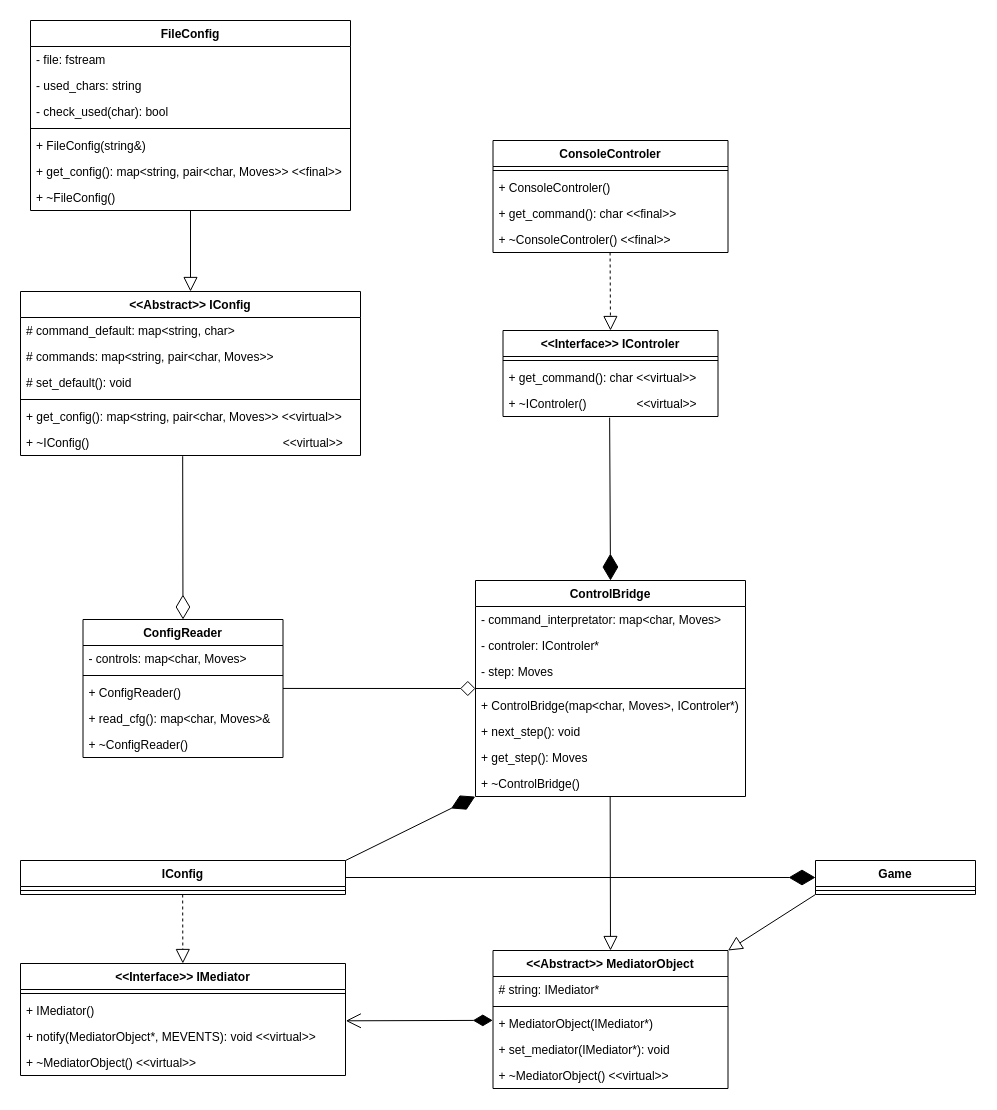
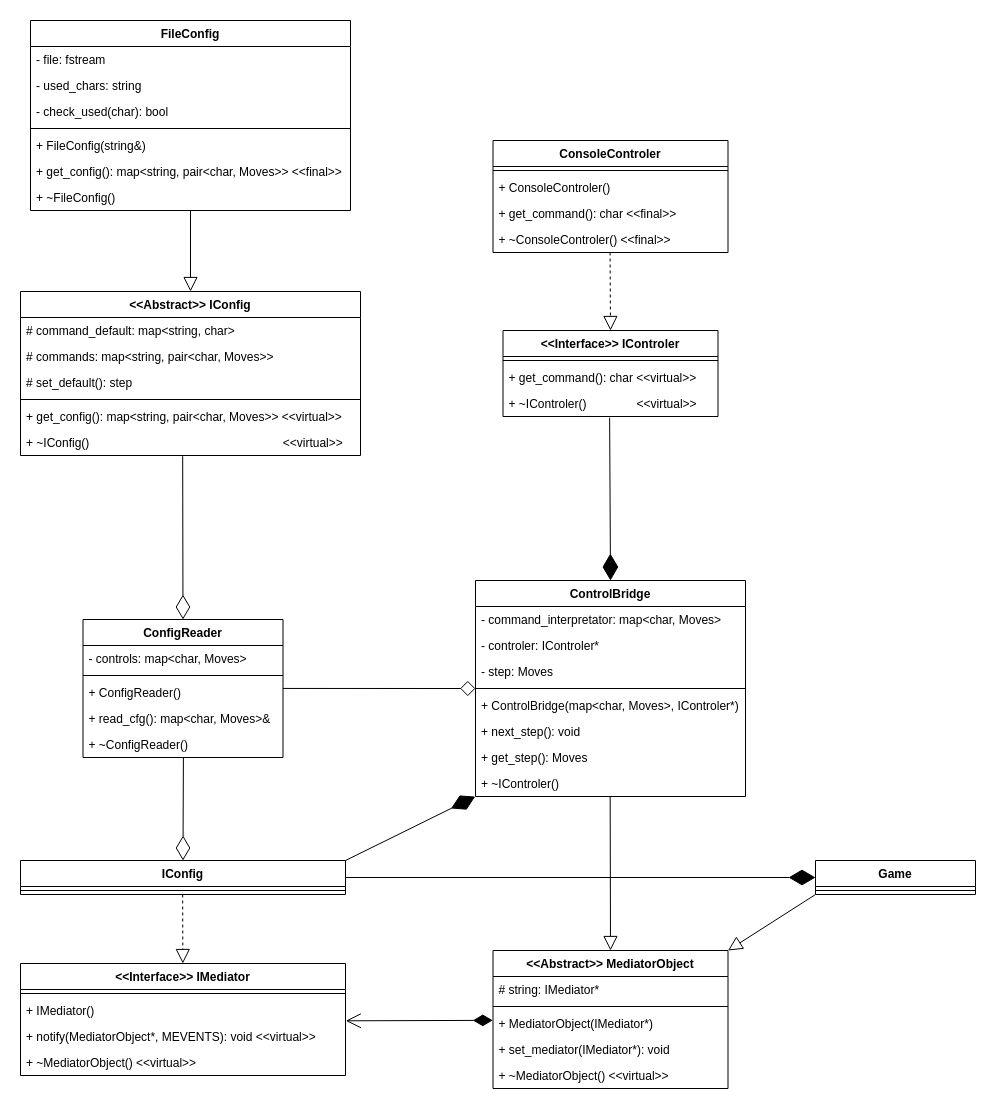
- <mxCell id="26" value="# set_default(): void" style="text;strokeColor=none;fillColor=none;align=left;verticalAlign=top;spacingLeft=4;spacingRight=4;overflow=hidden;rotatable=0;points=[[0,0.5],[1,0.5]];portConstraint=eastwest;" vertex="1" parent="23"><mxGeometry y="78" width="340" height="26" as="geometry" /></mxCell>
+ <mxCell id="26" value="# set_default(): step" style="text;strokeColor=none;fillColor=none;align=left;verticalAlign=top;spacingLeft=4;spacingRight=4;overflow=hidden;rotatable=0;points=[[0,0.5],[1,0.5]];portConstraint=eastwest;" vertex="1" parent="23"><mxGeometry y="78" width="340" height="26" as="geometry" /></mxCell>
- <mxCell id="10" value="+ ~ControlBridge()" style="text;strokeColor=none;fillColor=none;align=left;verticalAlign=top;spacingLeft=4;spacingRight=4;overflow=hidden;rotatable=0;points=[[0,0.5],[1,0.5]];portConstraint=eastwest;" vertex="1" parent="2"><mxGeometry y="190" width="270" height="26" as="geometry" /></mxCell>
+ <mxCell id="10" value="+ ~IControler()" style="text;strokeColor=none;fillColor=none;align=left;verticalAlign=top;spacingLeft=4;spacingRight=4;overflow=hidden;rotatable=0;points=[[0,0.5],[1,0.5]];portConstraint=eastwest;" vertex="1" parent="2"><mxGeometry y="190" width="270" height="26" as="geometry" /></mxCell>
+ <mxCell id="63" style="rounded=0;orthogonalLoop=1;jettySize=auto;html=1;entryX=0.5;entryY=0;entryDx=0;entryDy=0;endArrow=diamondThin;endFill=0;endSize=22;exitX=0.502;exitY=1.004;exitDx=0;exitDy=0;exitPerimeter=0;" edge="1" parent="1" source="44" target="59"><mxGeometry relative="1" as="geometry"><mxPoint x="189.58" y="757" as="sourcePoint" /><mxPoint x="189.58" y="921" as="targetPoint" /></mxGeometry></mxCell>
